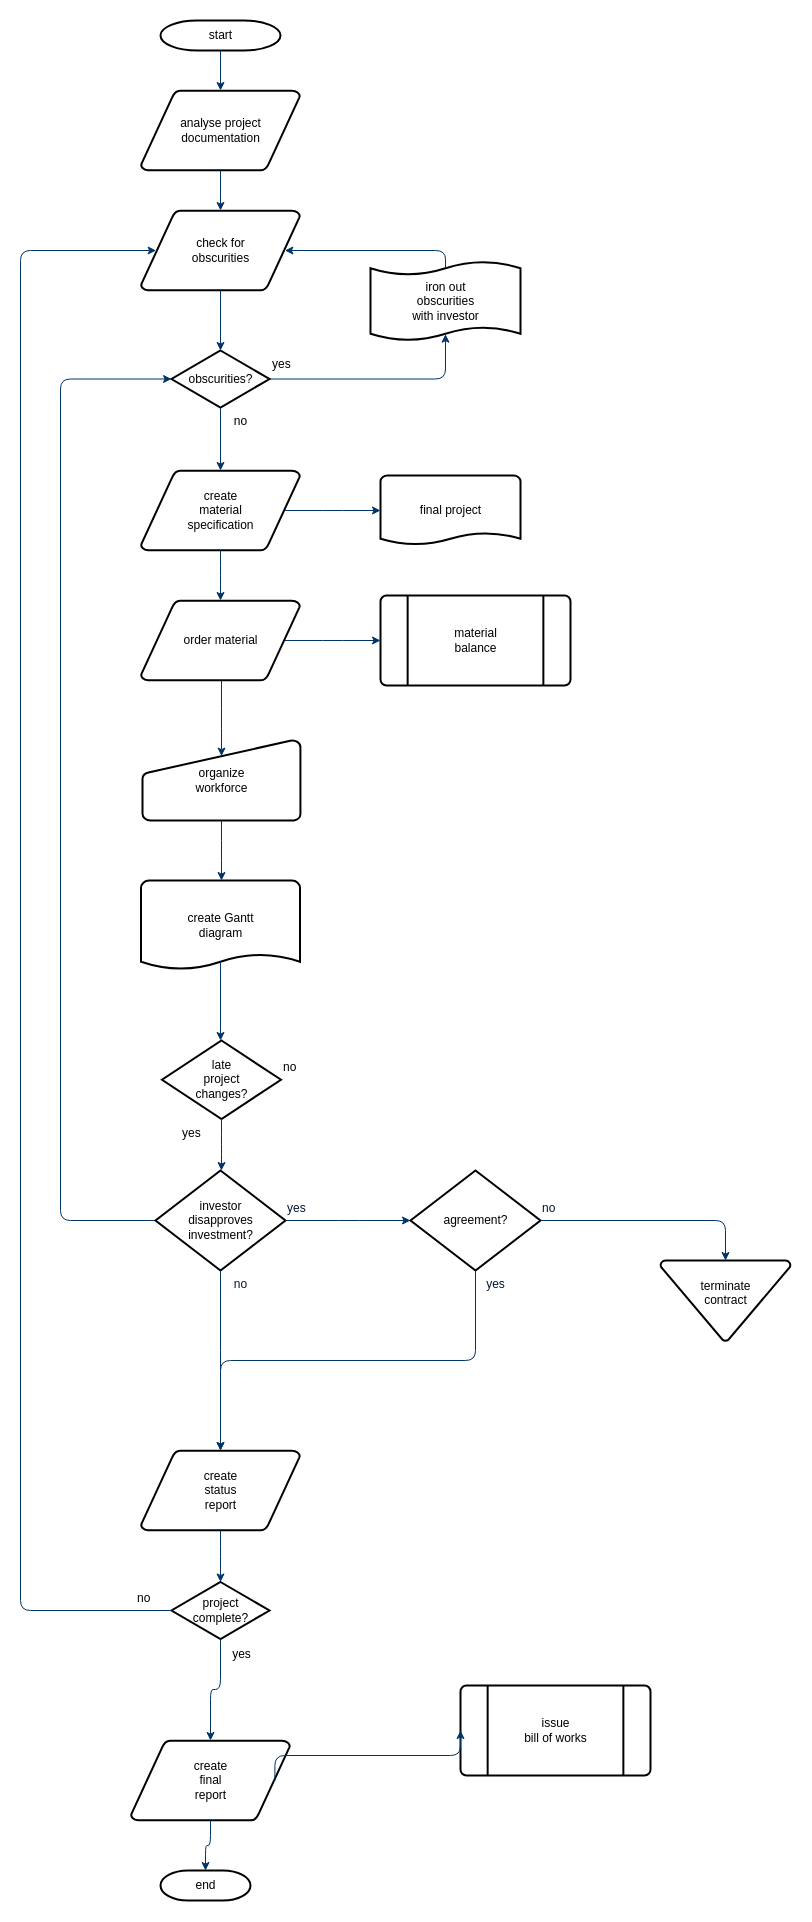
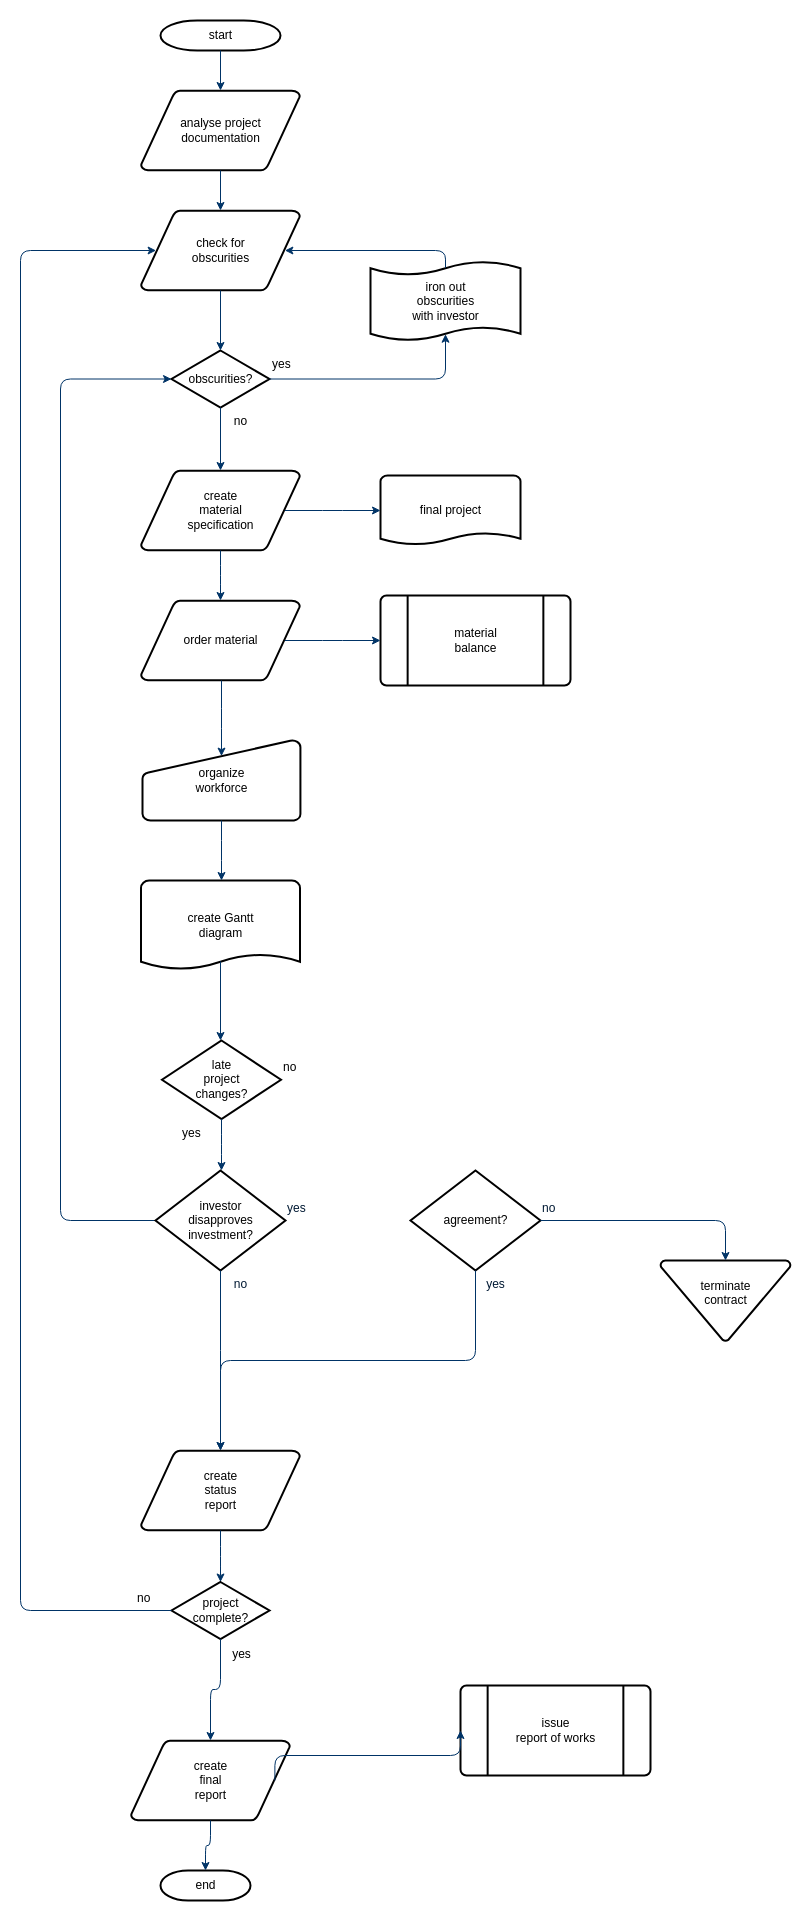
- <mxCell id="31" value="" style="edgeStyle=elbowEdgeStyle;elbow=horizontal;exitX=1;exitY=0.5;exitPerimeter=0;entryX=0;entryY=0.5;entryPerimeter=0;fontStyle=1;strokeColor=#003366;strokeWidth=1;html=1;" parent="1" source="28" target="29" edge="1"><mxGeometry width="100" height="100" as="geometry"><mxPoint y="60" as="sourcePoint" x="-100" /><mxPoint x="0" as="targetPoint" y="-40" /></mxGeometry></mxCell>
- <mxCell id="39" value="issue&#10;bill of works" style="shape=mxgraph.flowchart.predefined_process;strokeWidth=2;gradientColor=none;gradientDirection=north;fontStyle=0;html=1;" parent="1" vertex="1"><mxGeometry x="460" y="1685" width="190" height="90" as="geometry" /></mxCell>
+ <mxCell id="39" value="issue&#10;report of works" style="shape=mxgraph.flowchart.predefined_process;strokeWidth=2;gradientColor=none;gradientDirection=north;fontStyle=0;html=1;" parent="1" vertex="1"><mxGeometry x="460" y="1685" width="190" height="90" as="geometry" /></mxCell>
